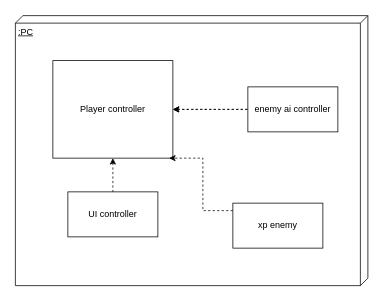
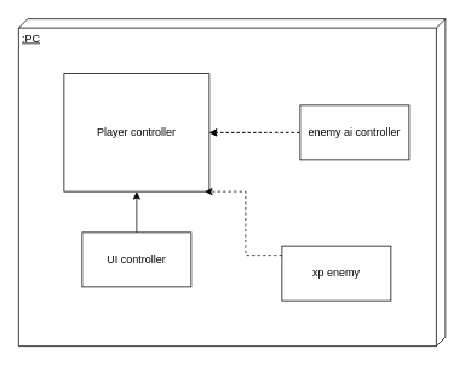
- <mxCell id="4" value="" style="edgeStyle=orthogonalEdgeStyle;rounded=0;orthogonalLoop=1;jettySize=auto;html=1;dashed=1;startArrow=classic;startFill=1;endArrow=none;endFill=0;" parent="1" source="6" target="8" edge="1"><mxGeometry relative="1" as="geometry" /></mxCell>
+ <mxCell id="4" value="" style="edgeStyle=orthogonalEdgeStyle;rounded=0;orthogonalLoop=1;jettySize=auto;html=1;dashed=0;startArrow=classic;startFill=1;endArrow=none;endFill=0;" parent="1" source="6" target="8" edge="1"><mxGeometry relative="1" as="geometry" /></mxCell>
